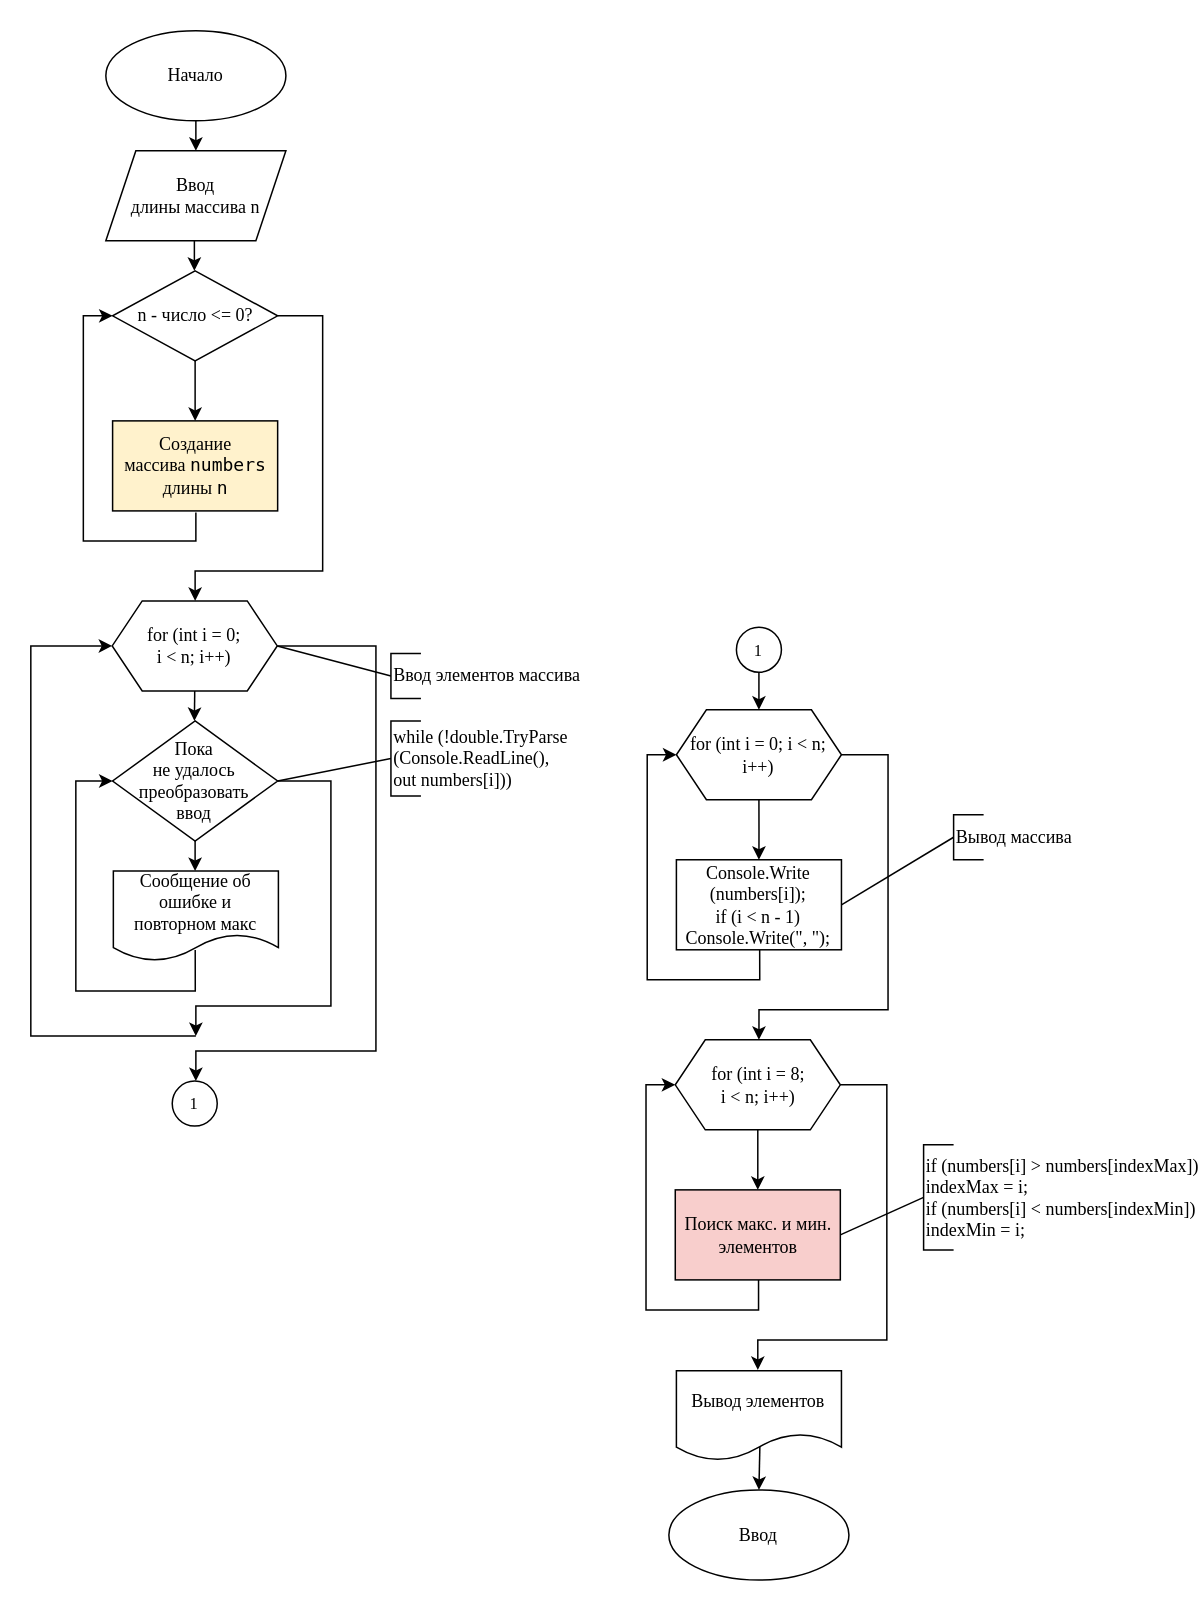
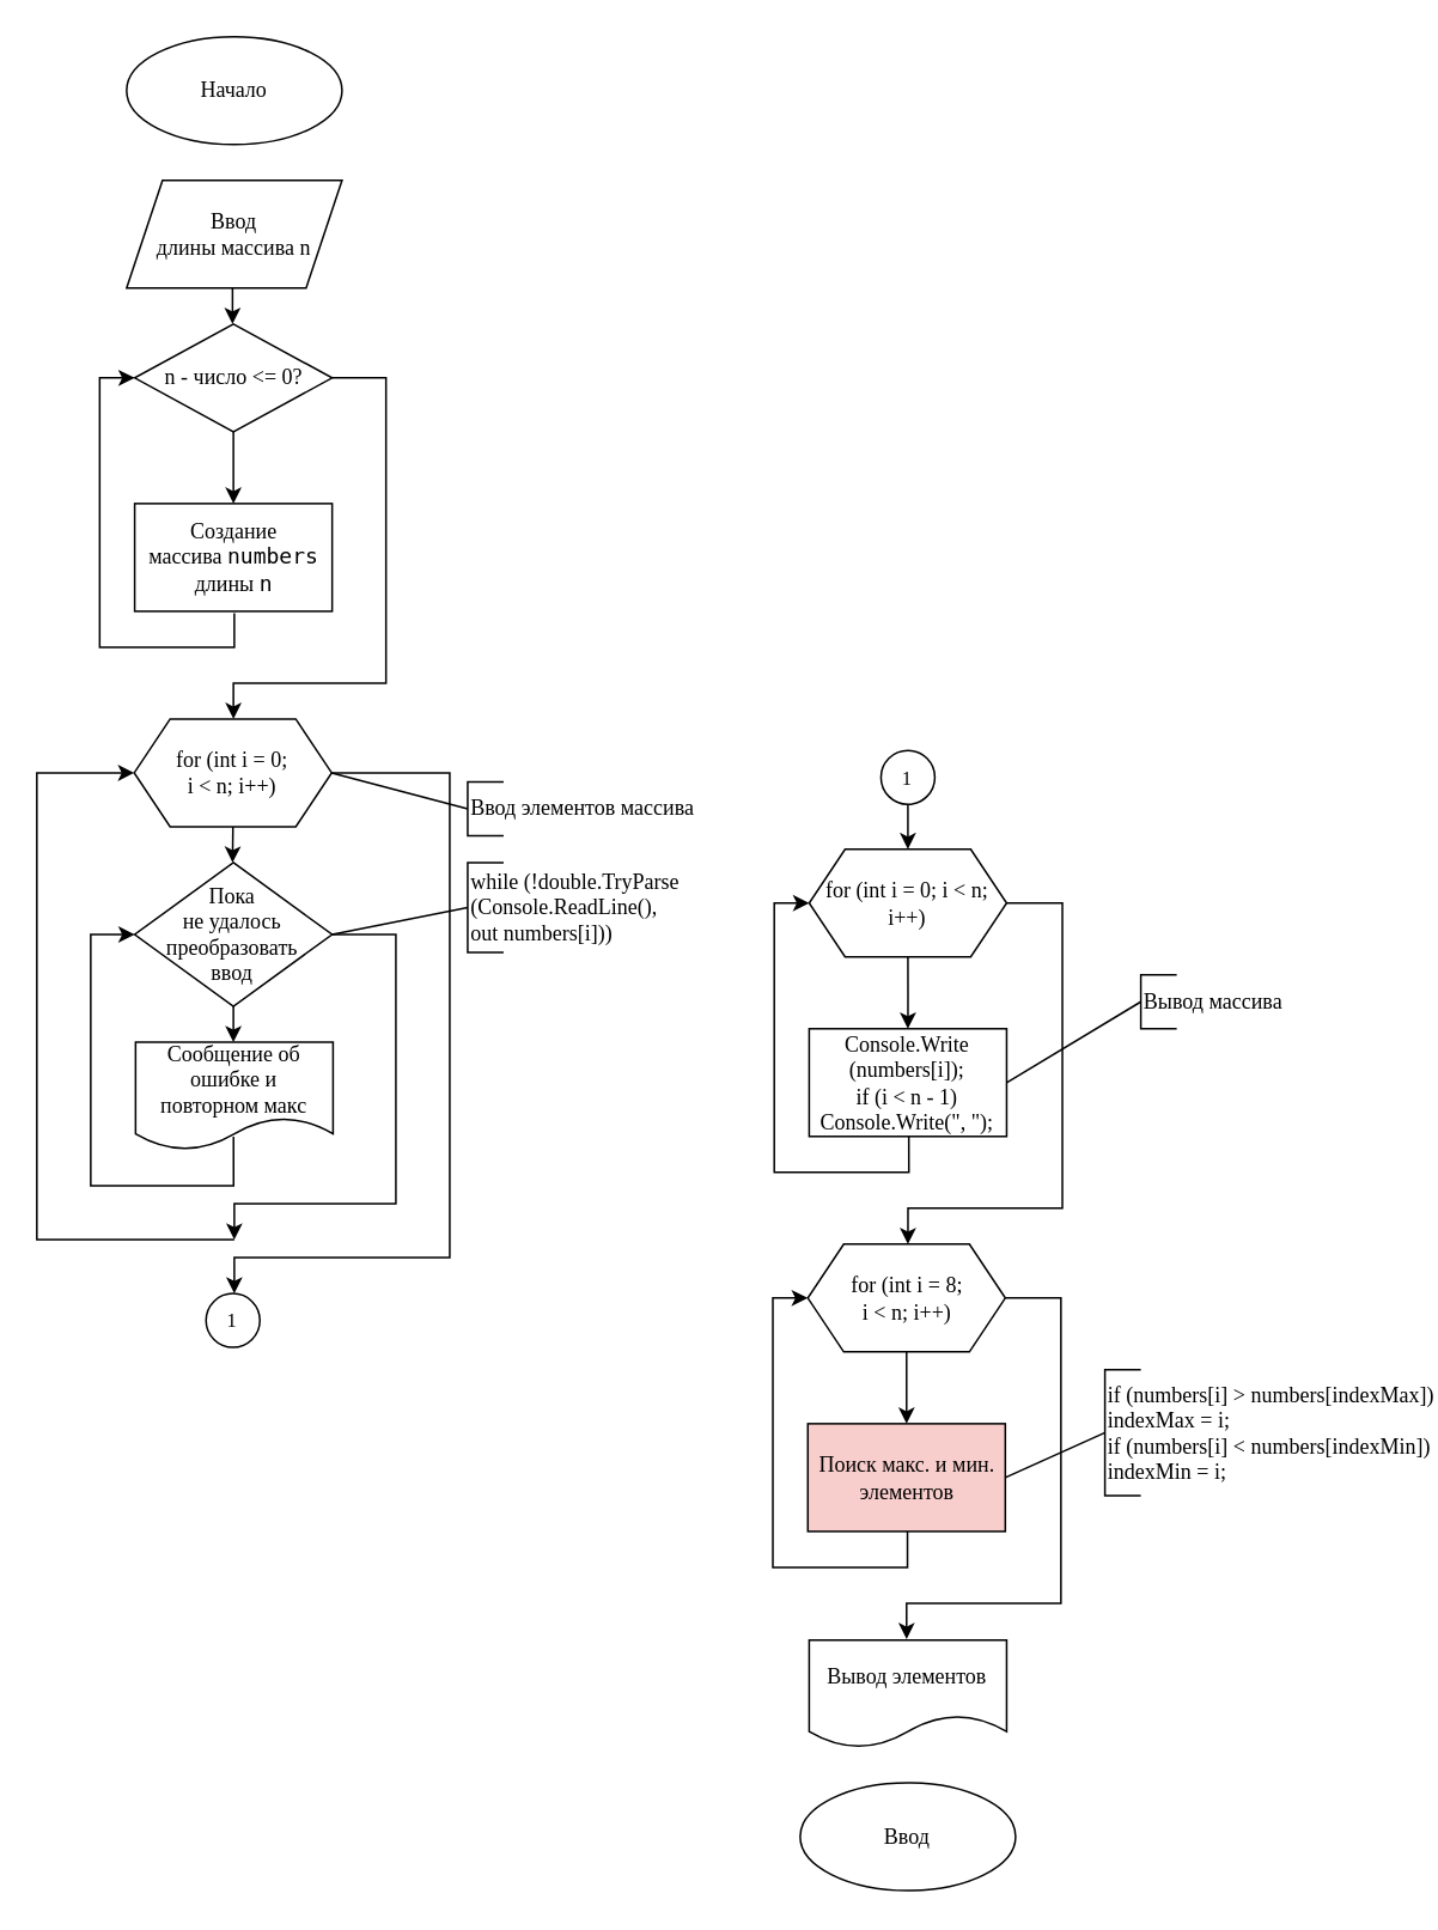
- <mxCell id="2" style="edgeStyle=orthogonalEdgeStyle;rounded=0;orthogonalLoop=1;jettySize=auto;html=1;exitX=0.5;exitY=1;exitDx=0;exitDy=0;entryX=0.5;entryY=0;entryDx=0;entryDy=0;" parent="1" source="3" target="4" edge="1"><mxGeometry relative="1" as="geometry" /></mxCell>
- <mxCell id="10" value="Создание массива&amp;nbsp;&lt;code data-start=&quot;364&quot; data-end=&quot;373&quot;&gt;numbers&lt;/code&gt;&lt;div&gt;длины&amp;nbsp;&lt;code data-start=&quot;380&quot; data-end=&quot;383&quot;&gt;n&lt;/code&gt;&lt;/div&gt;" style="rounded=0;whiteSpace=wrap;html=1;fontFamily=Times New Roman;fillColor=#fff2cc;" parent="1" vertex="1"><mxGeometry x="74.5" y="280" width="110" height="60" as="geometry" /></mxCell>
+ <mxCell id="10" value="Создание массива&amp;nbsp;&lt;code data-start=&quot;364&quot; data-end=&quot;373&quot;&gt;numbers&lt;/code&gt;&lt;div&gt;длины&amp;nbsp;&lt;code data-start=&quot;380&quot; data-end=&quot;383&quot;&gt;n&lt;/code&gt;&lt;/div&gt;" style="rounded=0;whiteSpace=wrap;html=1;fontFamily=Times New Roman;" parent="1" vertex="1"><mxGeometry x="74.5" y="280" width="110" height="60" as="geometry" /></mxCell>
- <mxCell id="33" style="edgeStyle=orthogonalEdgeStyle;rounded=0;orthogonalLoop=1;jettySize=auto;html=1;exitX=0.506;exitY=0.823;exitDx=0;exitDy=0;entryX=0.5;entryY=0;entryDx=0;entryDy=0;exitPerimeter=0;" parent="1" source="43" target="34" edge="1"><mxGeometry relative="1" as="geometry"><mxPoint x="505.25" y="972.5" as="sourcePoint" /></mxGeometry></mxCell>
